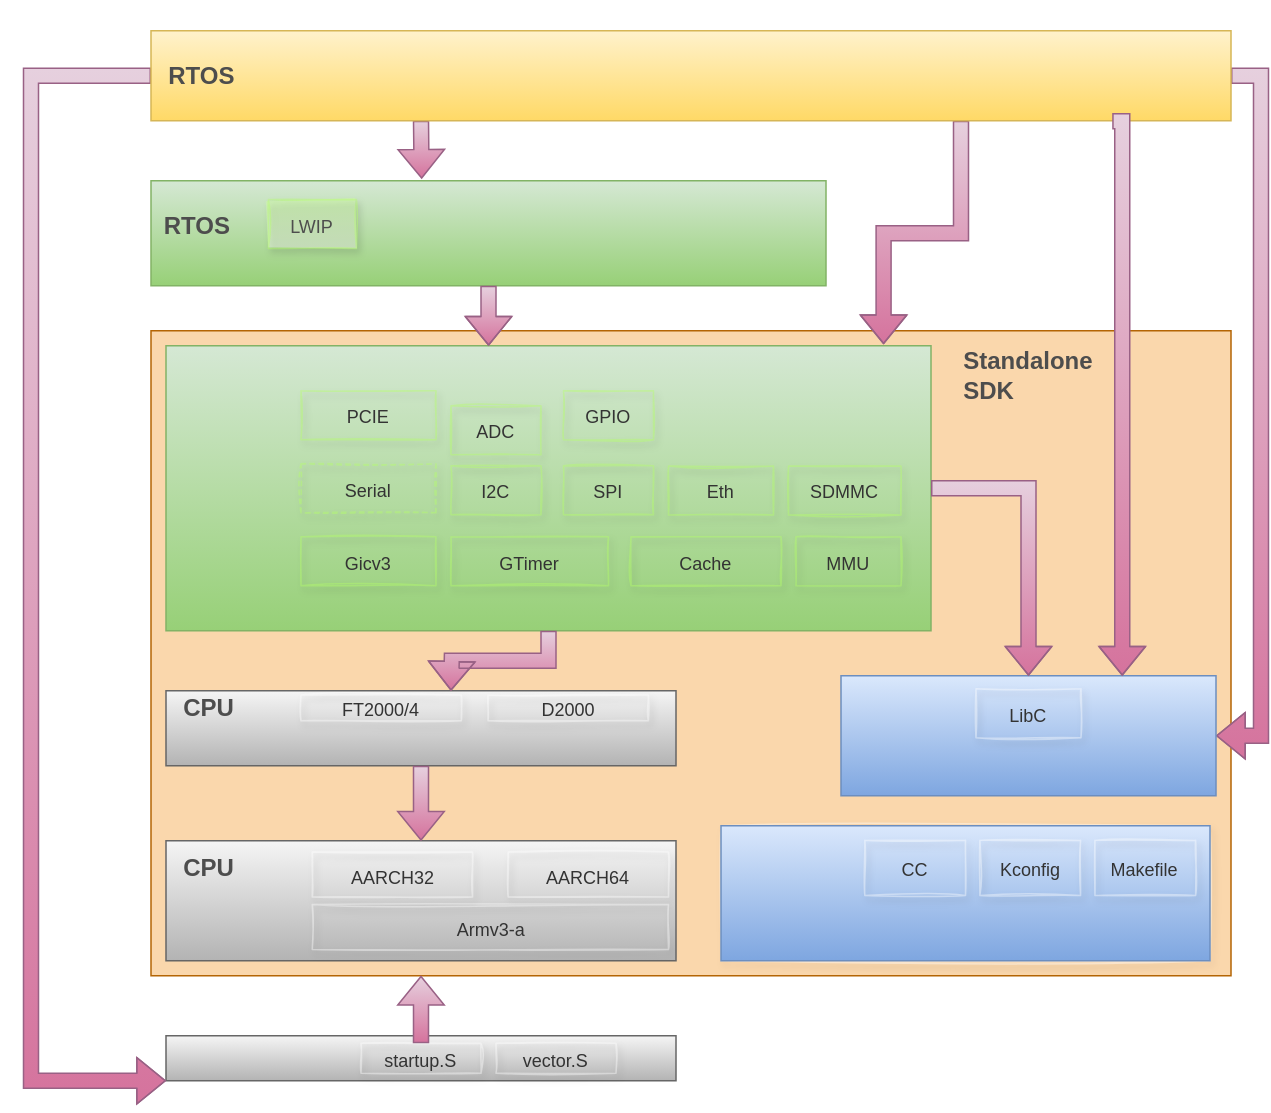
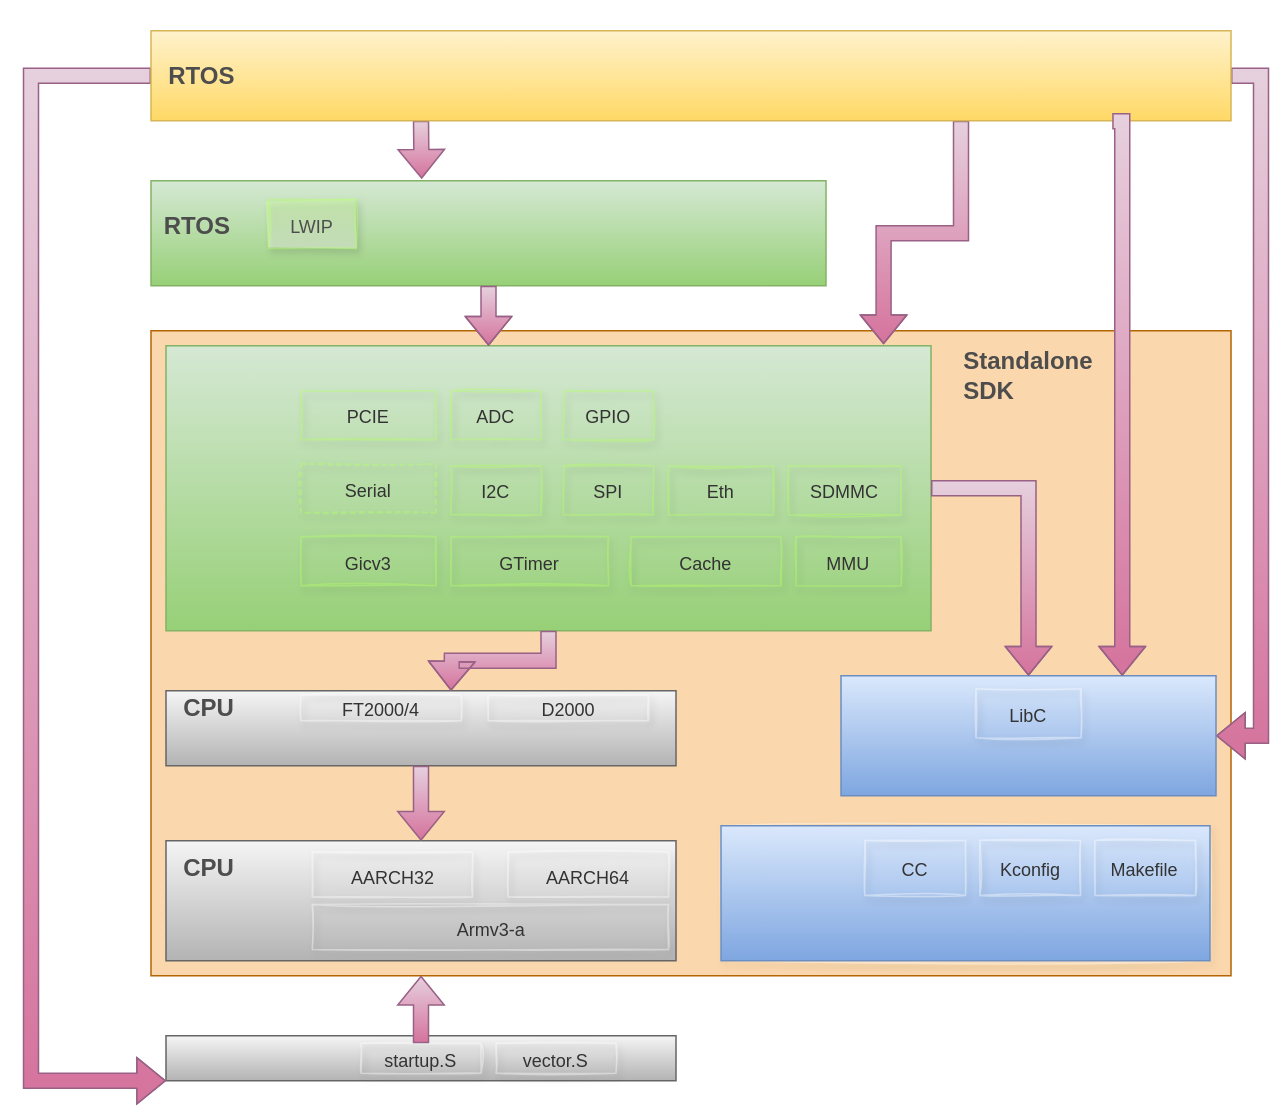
- <mxCell id="34" value="&lt;font color=&quot;#333333&quot; style=&quot;font-size: 12px&quot;&gt;ADC&lt;/font&gt;" style="rounded=0;whiteSpace=wrap;html=1;fontSize=18;strokeColor=#B3FF66;shadow=1;sketch=1;opacity=40;gradientColor=#ffffff;gradientDirection=south;fillStyle=auto;fillColor=none;" parent="20" vertex="1"><mxGeometry x="190" y="40" width="60" height="32.65" as="geometry" /></mxCell>
+ <mxCell id="34" value="&lt;font color=&quot;#333333&quot; style=&quot;font-size: 12px&quot;&gt;ADC&lt;/font&gt;" style="rounded=0;whiteSpace=wrap;html=1;fontSize=18;strokeColor=#B3FF66;shadow=1;sketch=1;opacity=40;gradientColor=#ffffff;gradientDirection=south;fillStyle=auto;fillColor=none;" parent="20" vertex="1"><mxGeometry x="190" y="30" width="60" height="32.65" as="geometry" /></mxCell>
